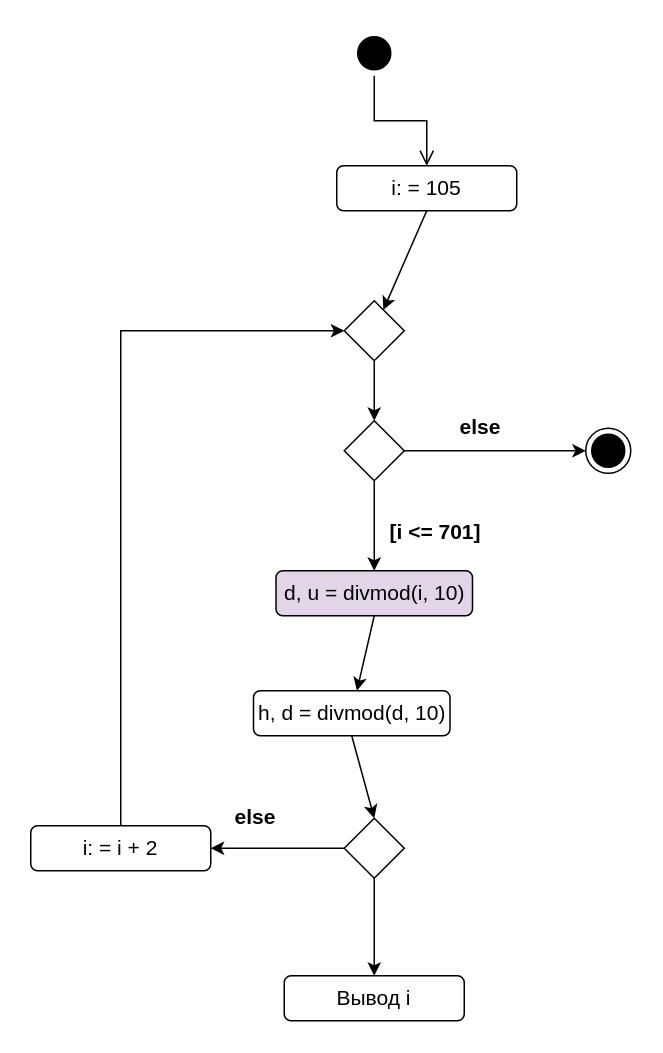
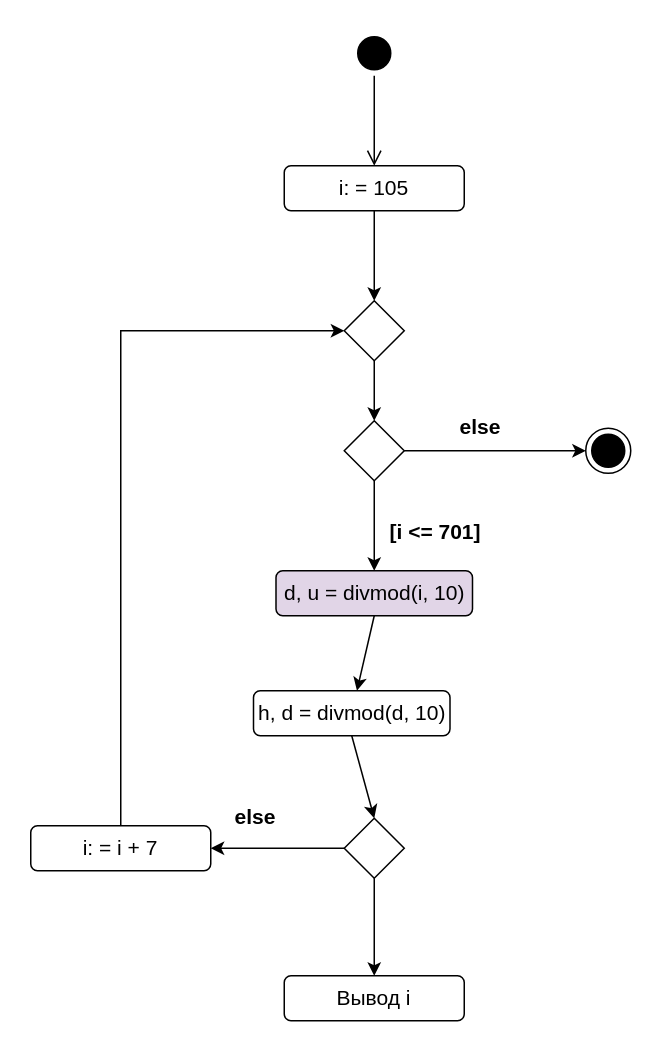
- <mxCell id="5" value="i: = 105" style="rounded=1;whiteSpace=wrap;html=1;strokeColor=#000000;fontSize=14;" parent="1" vertex="1"><mxGeometry x="224" y="110" width="120" height="30" as="geometry" /></mxCell>
+ <mxCell id="5" value="i: = 105" style="rounded=1;whiteSpace=wrap;html=1;strokeColor=#000000;fontSize=14;" parent="1" vertex="1"><mxGeometry x="189" y="110" width="120" height="30" as="geometry" /></mxCell>
- <mxCell id="21" value="&lt;font style=&quot;font-size: 14px;&quot;&gt;i: = i + 2&lt;/font&gt;" style="rounded=1;whiteSpace=wrap;html=1;" vertex="1" parent="1"><mxGeometry x="20" y="550" width="120" height="30" as="geometry" /></mxCell>
+ <mxCell id="21" value="&lt;font style=&quot;font-size: 14px;&quot;&gt;i: = i + 7&lt;/font&gt;" style="rounded=1;whiteSpace=wrap;html=1;" vertex="1" parent="1"><mxGeometry x="20" y="550" width="120" height="30" as="geometry" /></mxCell>
